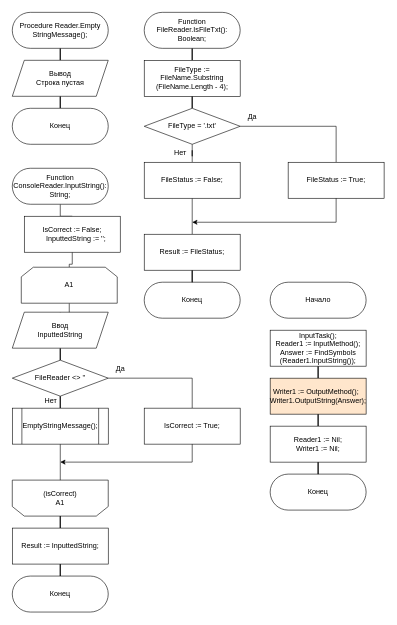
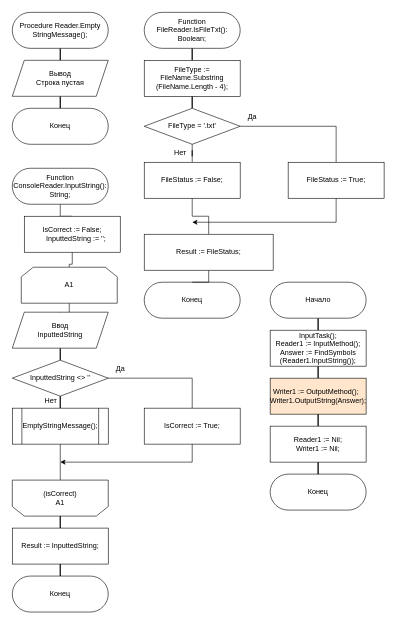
- <mxCell id="45" value="Result := FileStatus;" style="rounded=0;whiteSpace=wrap;html=1;" parent="1" vertex="1"><mxGeometry x="240" y="390" width="160" height="60" as="geometry" /></mxCell>
+ <mxCell id="45" value="Result := FileStatus;" style="rounded=0;whiteSpace=wrap;html=1;" parent="1" vertex="1"><mxGeometry x="240" y="390" width="215" height="60" as="geometry" /></mxCell>
+ <mxCell id="46" style="edgeStyle=orthogonalEdgeStyle;rounded=0;orthogonalLoop=1;jettySize=auto;html=1;entryX=0.5;entryY=0;entryDx=0;entryDy=0;endArrow=none;endFill=0;" parent="1" source="47" target="50" edge="1"><mxGeometry relative="1" as="geometry" /></mxCell>
- <mxCell id="20" value="FileReader &amp;lt;&amp;gt; ''" style="rhombus;whiteSpace=wrap;html=1;" parent="1" vertex="1"><mxGeometry x="20" y="600" width="160" height="60" as="geometry" /></mxCell>
+ <mxCell id="20" value="InputtedString &amp;lt;&amp;gt; ''" style="rhombus;whiteSpace=wrap;html=1;" parent="1" vertex="1"><mxGeometry x="20" y="600" width="160" height="60" as="geometry" /></mxCell>
